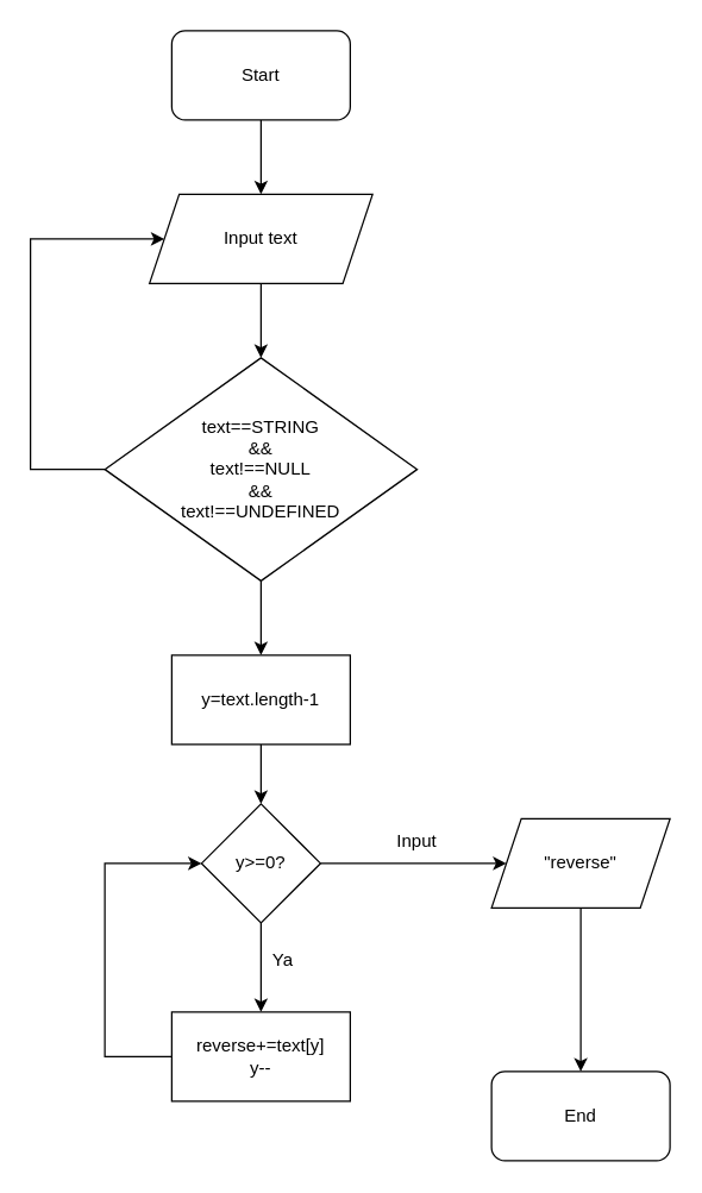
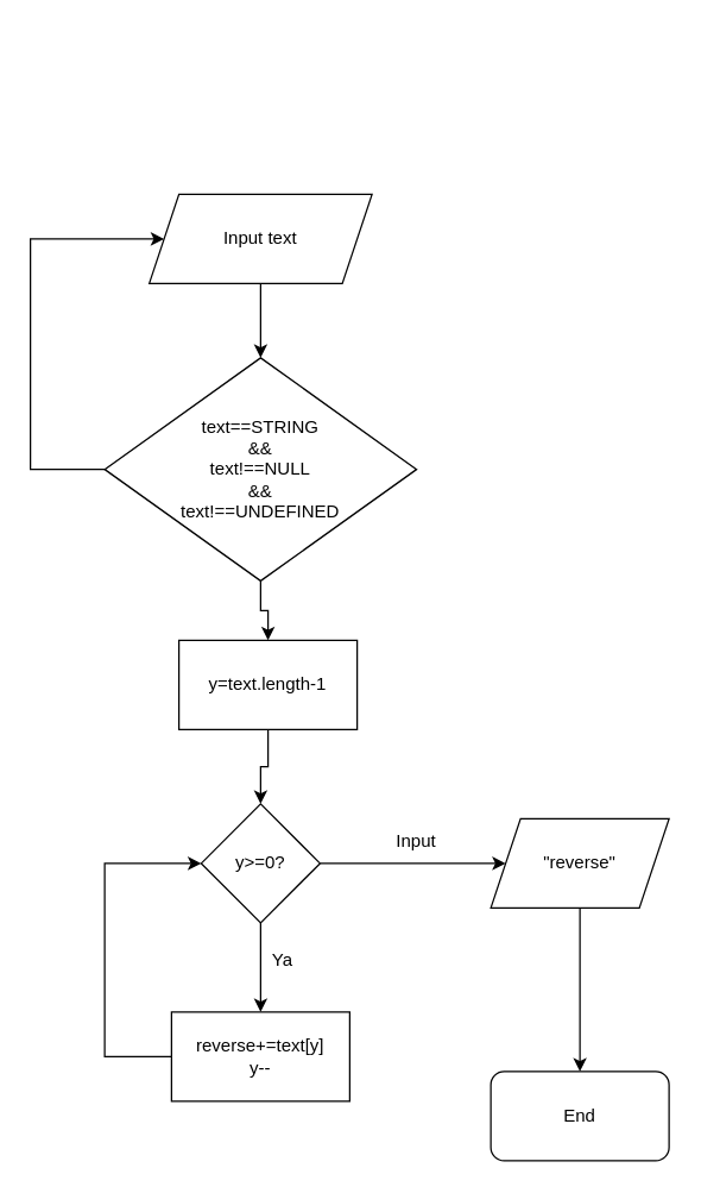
- <mxCell id="2" value="Start" style="rounded=1;whiteSpace=wrap;html=1;" parent="1" vertex="1"><mxGeometry x="115" y="20" width="120" height="60" as="geometry" /></mxCell>
- <mxCell id="8" value="" style="endArrow=classic;html=1;rounded=0;entryX=0.5;entryY=0;entryDx=0;entryDy=0;exitX=0.5;exitY=1;exitDx=0;exitDy=0;" parent="1" source="2" target="4" edge="1"><mxGeometry width="50" height="50" relative="1" as="geometry"><mxPoint x="150" y="130" as="sourcePoint" /><mxPoint x="200" y="80" as="targetPoint" /></mxGeometry></mxCell>
- <mxCell id="13" value="y=text.length-1" style="rounded=0;whiteSpace=wrap;html=1;" vertex="1" parent="1"><mxGeometry x="115" y="440" width="120" height="60" as="geometry" /></mxCell>
+ <mxCell id="13" value="y=text.length-1" style="rounded=0;whiteSpace=wrap;html=1;" vertex="1" parent="1"><mxGeometry x="120" y="430" width="120" height="60" as="geometry" /></mxCell>
